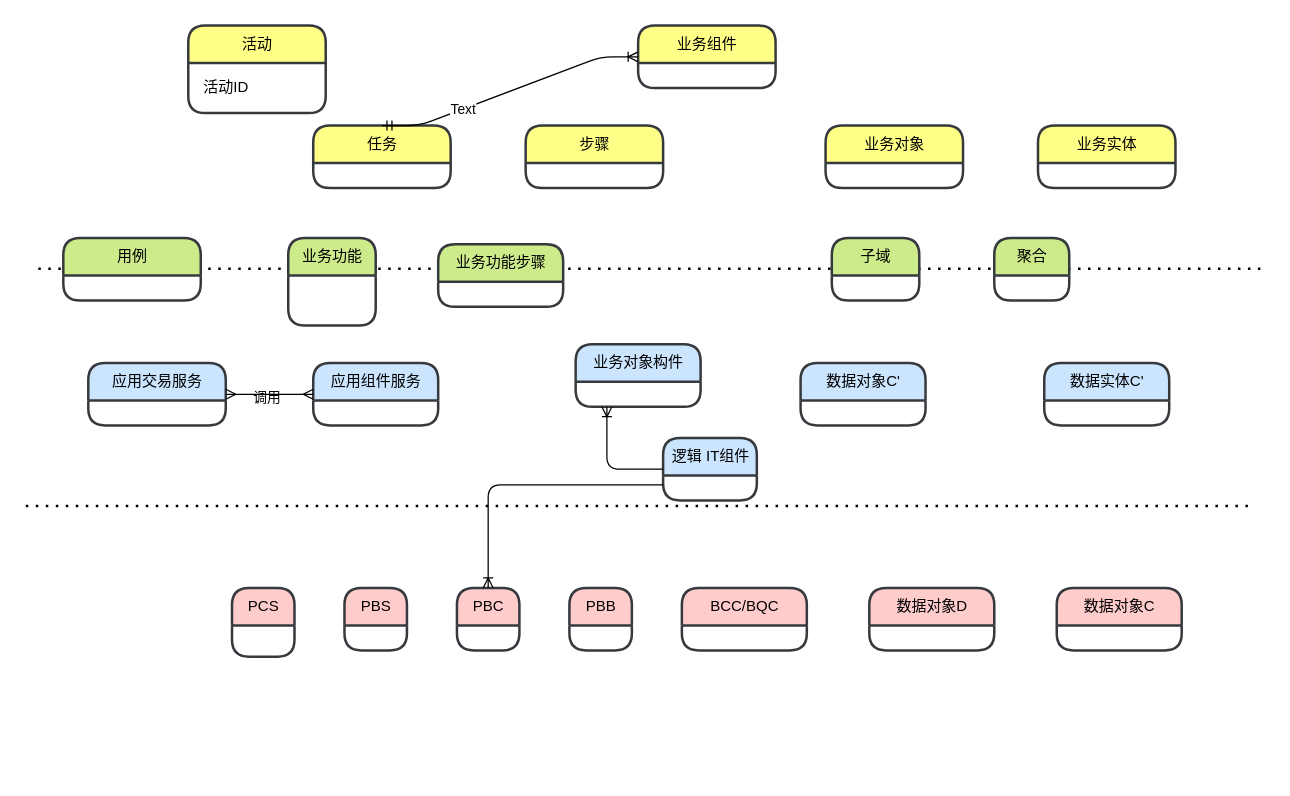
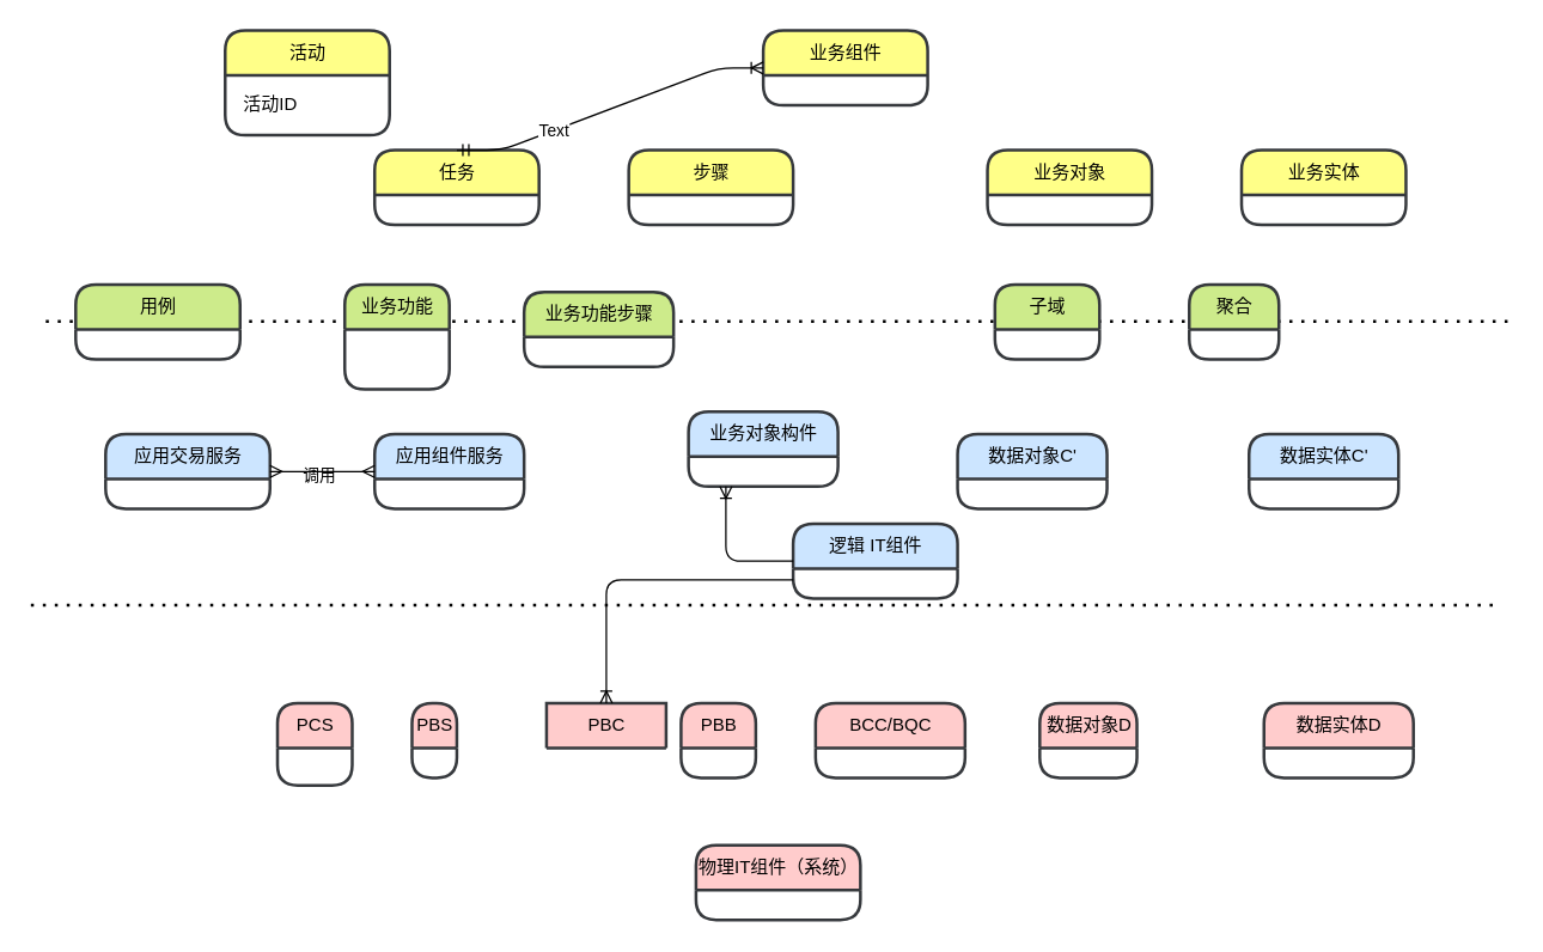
- <mxCell id="10" value="逻辑 IT组件" style="swimlane;childLayout=stackLayout;horizontal=1;startSize=30;horizontalStack=0;rounded=1;fontSize=12;fontStyle=0;strokeWidth=2;resizeParent=0;resizeLast=1;shadow=0;dashed=0;align=center;fontFamily=Helvetica;fontColor=#000000;strokeColor=#36393d;fillColor=#cce5ff;html=1;" parent="1" vertex="1"><mxGeometry x="530" y="350" width="75" height="50" as="geometry" /></mxCell>
+ <mxCell id="10" value="逻辑 IT组件" style="swimlane;childLayout=stackLayout;horizontal=1;startSize=30;horizontalStack=0;rounded=1;fontSize=12;fontStyle=0;strokeWidth=2;resizeParent=0;resizeLast=1;shadow=0;dashed=0;align=center;fontFamily=Helvetica;fontColor=#000000;strokeColor=#36393d;fillColor=#cce5ff;html=1;" parent="1" vertex="1"><mxGeometry x="530" y="350" width="110" height="50" as="geometry" /></mxCell>
- <mxCell id="16" value="数据对象C" style="swimlane;childLayout=stackLayout;horizontal=1;startSize=30;horizontalStack=0;rounded=1;fontSize=12;fontStyle=0;strokeWidth=2;resizeParent=0;resizeLast=1;shadow=0;dashed=0;align=center;fontFamily=Helvetica;fontColor=#000000;strokeColor=#36393d;fillColor=#ffcccc;html=1;" parent="1" vertex="1"><mxGeometry x="845" y="470" width="100" height="50" as="geometry" /></mxCell>
+ <mxCell id="16" value="数据实体D" style="swimlane;childLayout=stackLayout;horizontal=1;startSize=30;horizontalStack=0;rounded=1;fontSize=12;fontStyle=0;strokeWidth=2;resizeParent=0;resizeLast=1;shadow=0;dashed=0;align=center;fontFamily=Helvetica;fontColor=#000000;strokeColor=#36393d;fillColor=#ffcccc;html=1;" parent="1" vertex="1"><mxGeometry x="845" y="470" width="100" height="50" as="geometry" /></mxCell>
- <mxCell id="22" value="PBS" style="swimlane;childLayout=stackLayout;horizontal=1;startSize=30;horizontalStack=0;rounded=1;fontSize=12;fontStyle=0;strokeWidth=2;resizeParent=0;resizeLast=1;shadow=0;dashed=0;align=center;fontFamily=Helvetica;fontColor=#000000;strokeColor=#36393d;fillColor=#ffcccc;html=1;" parent="1" vertex="1"><mxGeometry x="275" y="470" width="50" height="50" as="geometry" /></mxCell>
+ <mxCell id="22" value="PBS" style="swimlane;childLayout=stackLayout;horizontal=1;startSize=30;horizontalStack=0;rounded=1;fontSize=12;fontStyle=0;strokeWidth=2;resizeParent=0;resizeLast=1;shadow=0;dashed=0;align=center;fontFamily=Helvetica;fontColor=#000000;strokeColor=#36393d;fillColor=#ffcccc;html=1;" parent="1" vertex="1"><mxGeometry x="275" y="470" width="30" height="50" as="geometry" /></mxCell>
- <mxCell id="21" value="PBC" style="swimlane;childLayout=stackLayout;horizontal=1;startSize=30;horizontalStack=0;rounded=1;fontSize=12;fontStyle=0;strokeWidth=2;resizeParent=0;resizeLast=1;shadow=0;dashed=0;align=center;fontFamily=Helvetica;fontColor=#000000;strokeColor=#36393d;fillColor=#ffcccc;html=1;" parent="1" vertex="1"><mxGeometry x="365" y="470" width="50" height="50" as="geometry" /></mxCell>
+ <mxCell id="21" value="PBC" style="swimlane;childLayout=stackLayout;horizontal=1;startSize=30;horizontalStack=0;rounded=1;fontSize=12;fontStyle=0;strokeWidth=2;resizeParent=0;resizeLast=1;shadow=0;dashed=0;align=center;fontFamily=Helvetica;fontColor=#000000;strokeColor=#36393d;fillColor=#ffcccc;html=1;" parent="1" vertex="1"><mxGeometry x="365" y="470" width="80" height="30" as="geometry" /></mxCell>
- <mxCell id="18" value="数据对象D" style="swimlane;childLayout=stackLayout;horizontal=1;startSize=30;horizontalStack=0;rounded=1;fontSize=12;fontStyle=0;strokeWidth=2;resizeParent=0;resizeLast=1;shadow=0;dashed=0;align=center;fontFamily=Helvetica;fontColor=#000000;strokeColor=#36393d;fillColor=#ffcccc;html=1;" parent="1" vertex="1"><mxGeometry x="695" y="470" width="100" height="50" as="geometry" /></mxCell>
+ <mxCell id="18" value="数据对象D" style="swimlane;childLayout=stackLayout;horizontal=1;startSize=30;horizontalStack=0;rounded=1;fontSize=12;fontStyle=0;strokeWidth=2;resizeParent=0;resizeLast=1;shadow=0;dashed=0;align=center;fontFamily=Helvetica;fontColor=#000000;strokeColor=#36393d;fillColor=#ffcccc;html=1;" parent="1" vertex="1"><mxGeometry x="695" y="470" width="65" height="50" as="geometry" /></mxCell>
+ <mxCell id="24" value="物理IT组件（系统）" style="swimlane;childLayout=stackLayout;horizontal=1;startSize=30;horizontalStack=0;rounded=1;fontSize=12;fontStyle=0;strokeWidth=2;resizeParent=0;resizeLast=1;shadow=0;dashed=0;align=center;fontFamily=Helvetica;fontColor=#000000;strokeColor=#36393d;fillColor=#ffcccc;html=1;" parent="1" vertex="1"><mxGeometry x="465" y="565" width="110" height="50" as="geometry" /></mxCell>
